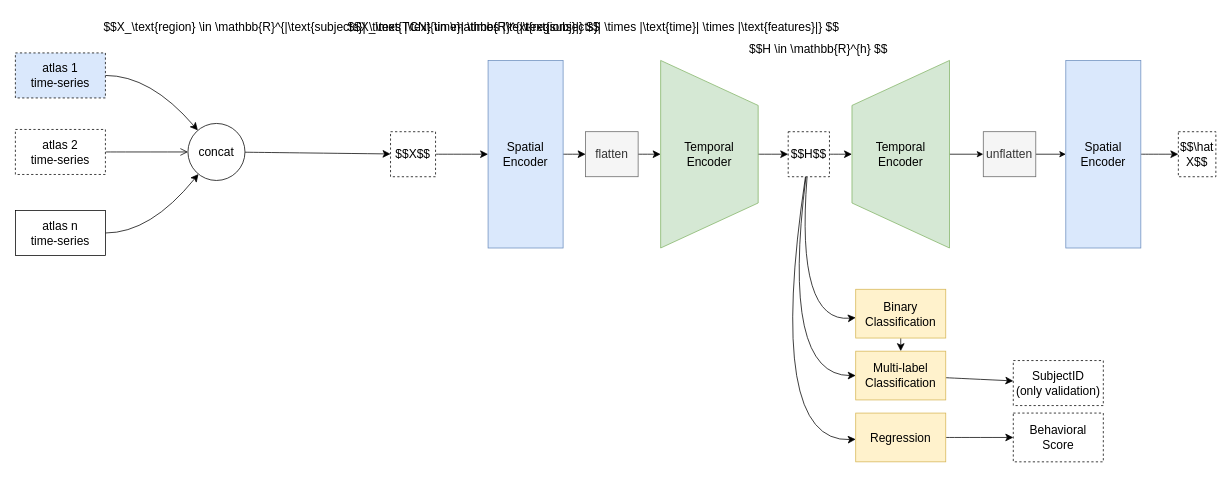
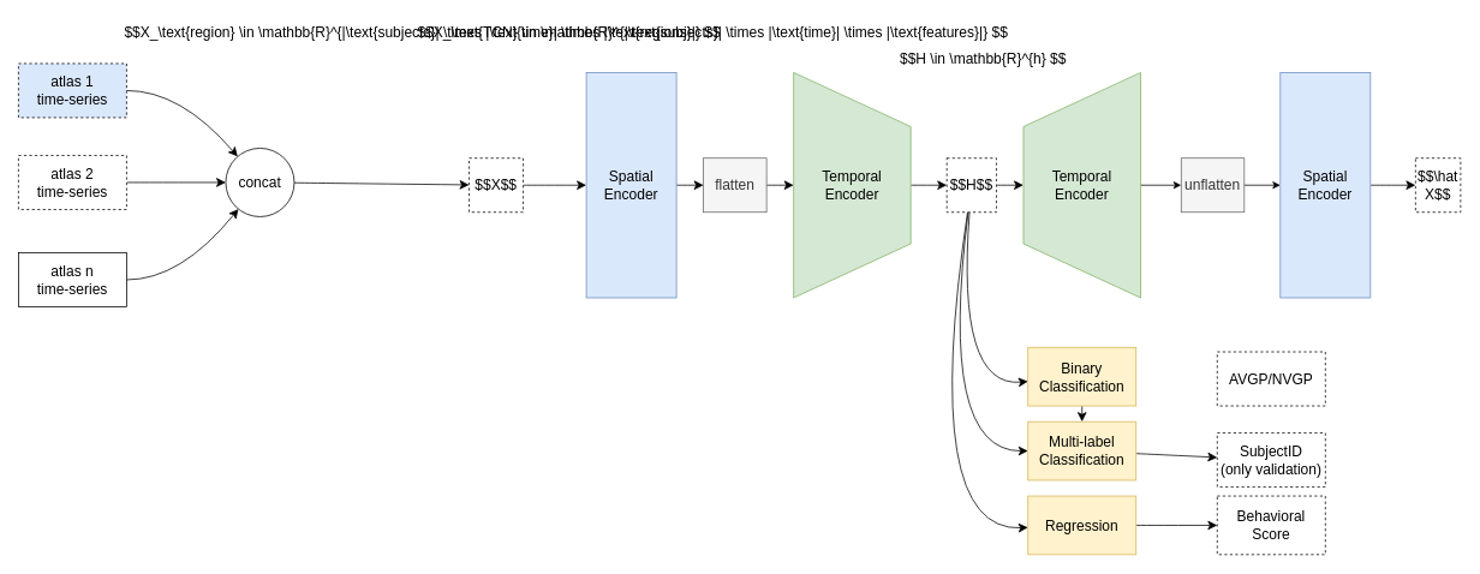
- <mxCell id="4" style="edgeStyle=none;curved=1;rounded=0;orthogonalLoop=1;jettySize=auto;html=1;fontSize=12;startSize=8;endSize=8;endArrow=open;" parent="1" source="5" target="30" edge="1"><mxGeometry relative="1" as="geometry" /></mxCell>
+ <mxCell id="4" style="edgeStyle=none;curved=1;rounded=0;orthogonalLoop=1;jettySize=auto;html=1;fontSize=12;startSize=8;endSize=8;" parent="1" source="5" target="30" edge="1"><mxGeometry relative="1" as="geometry" /></mxCell>
+ <mxCell id="19" value="AVGP/NVGP" style="rounded=0;whiteSpace=wrap;html=1;fontSize=16;dashed=1;" parent="1" vertex="1"><mxGeometry x="1350" y="390" width="120" height="60" as="geometry" /></mxCell>
